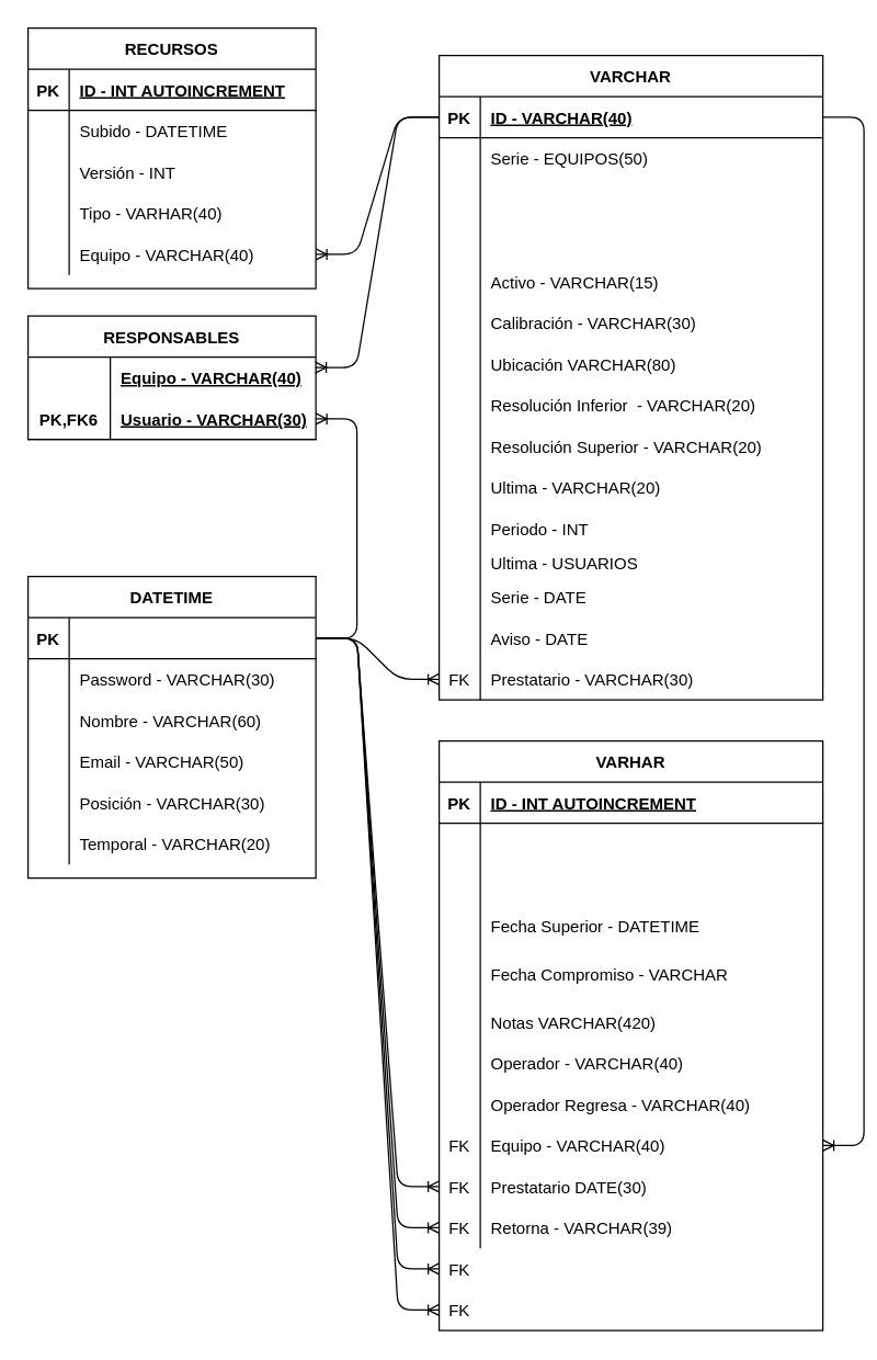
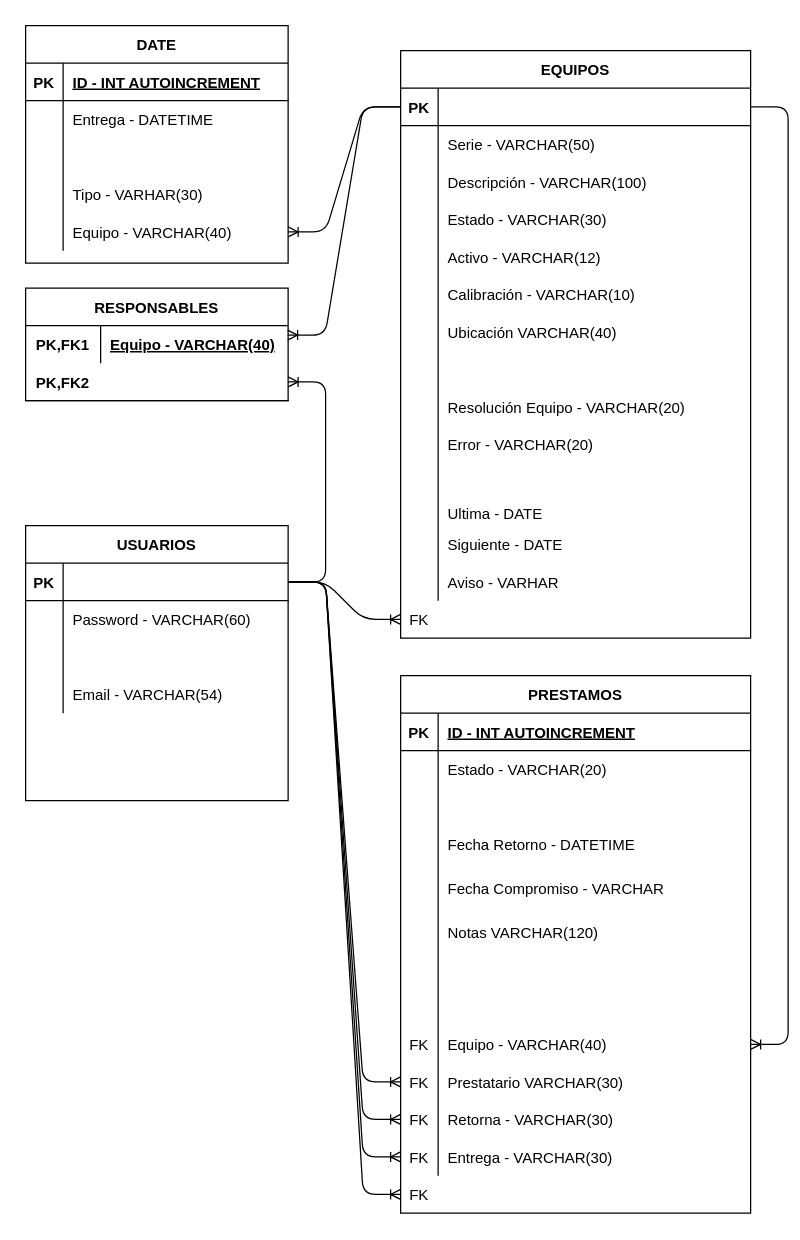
- <mxCell id="67" value="RECURSOS" style="shape=table;startSize=30;container=1;collapsible=1;childLayout=tableLayout;fixedRows=1;rowLines=0;fontStyle=1;align=center;resizeLast=1;" parent="1" vertex="1"><mxGeometry x="20" y="20" width="210" height="190" as="geometry" /></mxCell>
+ <mxCell id="67" value="DATE" style="shape=table;startSize=30;container=1;collapsible=1;childLayout=tableLayout;fixedRows=1;rowLines=0;fontStyle=1;align=center;resizeLast=1;" parent="1" vertex="1"><mxGeometry x="20" y="20" width="210" height="190" as="geometry" /></mxCell>
- <mxCell id="2" value="VARCHAR" style="shape=table;startSize=30;container=1;collapsible=1;childLayout=tableLayout;fixedRows=1;rowLines=0;fontStyle=1;align=center;resizeLast=1;" parent="1" vertex="1"><mxGeometry x="320" y="40" width="280" height="470" as="geometry" /></mxCell>
+ <mxCell id="2" value="EQUIPOS" style="shape=table;startSize=30;container=1;collapsible=1;childLayout=tableLayout;fixedRows=1;rowLines=0;fontStyle=1;align=center;resizeLast=1;" parent="1" vertex="1"><mxGeometry x="320" y="40" width="280" height="470" as="geometry" /></mxCell>
- <mxCell id="5" value="ID - VARCHAR(40)" style="shape=partialRectangle;connectable=0;fillColor=none;top=0;left=0;bottom=0;right=0;align=left;spacingLeft=6;fontStyle=5;overflow=hidden;" parent="3" vertex="1"><mxGeometry x="30" width="250" height="30" as="geometry" /></mxCell>
- <mxCell id="73" value="Subido - DATETIME" style="shape=partialRectangle;connectable=0;fillColor=none;top=0;left=0;bottom=0;right=0;align=left;spacingLeft=6;overflow=hidden;" parent="71" vertex="1"><mxGeometry x="30" width="180" height="30" as="geometry" /></mxCell>
+ <mxCell id="73" value="Entrega - DATETIME" style="shape=partialRectangle;connectable=0;fillColor=none;top=0;left=0;bottom=0;right=0;align=left;spacingLeft=6;overflow=hidden;" parent="71" vertex="1"><mxGeometry x="30" width="180" height="30" as="geometry" /></mxCell>
- <mxCell id="8" value="Serie - EQUIPOS(50)" style="shape=partialRectangle;connectable=0;fillColor=none;top=0;left=0;bottom=0;right=0;align=left;spacingLeft=6;overflow=hidden;" parent="6" vertex="1"><mxGeometry x="30" width="250" height="30" as="geometry" /></mxCell>
+ <mxCell id="8" value="Serie - VARCHAR(50)" style="shape=partialRectangle;connectable=0;fillColor=none;top=0;left=0;bottom=0;right=0;align=left;spacingLeft=6;overflow=hidden;" parent="6" vertex="1"><mxGeometry x="30" width="250" height="30" as="geometry" /></mxCell>
- <mxCell id="76" value="Versión - INT" style="shape=partialRectangle;connectable=0;fillColor=none;top=0;left=0;bottom=0;right=0;align=left;spacingLeft=6;overflow=hidden;" parent="74" vertex="1"><mxGeometry x="30" width="180" height="30" as="geometry" /></mxCell>
+ <mxCell id="11" value="Descripción - VARCHAR(100)" style="shape=partialRectangle;connectable=0;fillColor=none;top=0;left=0;bottom=0;right=0;align=left;spacingLeft=6;overflow=hidden;" parent="9" vertex="1"><mxGeometry x="30" width="250" height="30" as="geometry" /></mxCell>
- <mxCell id="79" value="Tipo - VARHAR(40)" style="shape=partialRectangle;connectable=0;fillColor=none;top=0;left=0;bottom=0;right=0;align=left;spacingLeft=6;overflow=hidden;" parent="77" vertex="1"><mxGeometry x="30" width="180" height="30" as="geometry" /></mxCell>
+ <mxCell id="79" value="Tipo - VARHAR(30)" style="shape=partialRectangle;connectable=0;fillColor=none;top=0;left=0;bottom=0;right=0;align=left;spacingLeft=6;overflow=hidden;" parent="77" vertex="1"><mxGeometry x="30" width="180" height="30" as="geometry" /></mxCell>
+ <mxCell id="14" value="Estado - VARCHAR(30)" style="shape=partialRectangle;connectable=0;fillColor=none;top=0;left=0;bottom=0;right=0;align=left;spacingLeft=6;overflow=hidden;" parent="12" vertex="1"><mxGeometry x="30" width="250" height="30" as="geometry" /></mxCell>
- <mxCell id="17" value="Activo - VARCHAR(15)" style="shape=partialRectangle;connectable=0;fillColor=none;top=0;left=0;bottom=0;right=0;align=left;spacingLeft=6;overflow=hidden;" parent="15" vertex="1"><mxGeometry x="30" width="250" height="30" as="geometry" /></mxCell>
+ <mxCell id="17" value="Activo - VARCHAR(12)" style="shape=partialRectangle;connectable=0;fillColor=none;top=0;left=0;bottom=0;right=0;align=left;spacingLeft=6;overflow=hidden;" parent="15" vertex="1"><mxGeometry x="30" width="250" height="30" as="geometry" /></mxCell>
- <mxCell id="20" value="Calibración - VARCHAR(30)" style="shape=partialRectangle;connectable=0;fillColor=none;top=0;left=0;bottom=0;right=0;align=left;spacingLeft=6;overflow=hidden;" parent="18" vertex="1"><mxGeometry x="30" width="250" height="30" as="geometry" /></mxCell>
+ <mxCell id="20" value="Calibración - VARCHAR(10)" style="shape=partialRectangle;connectable=0;fillColor=none;top=0;left=0;bottom=0;right=0;align=left;spacingLeft=6;overflow=hidden;" parent="18" vertex="1"><mxGeometry x="30" width="250" height="30" as="geometry" /></mxCell>
- <mxCell id="23" value="Ubicación VARCHAR(80)" style="shape=partialRectangle;connectable=0;fillColor=none;top=0;left=0;bottom=0;right=0;align=left;spacingLeft=6;overflow=hidden;" parent="21" vertex="1"><mxGeometry x="30" width="250" height="30" as="geometry" /></mxCell>
+ <mxCell id="23" value="Ubicación VARCHAR(40)" style="shape=partialRectangle;connectable=0;fillColor=none;top=0;left=0;bottom=0;right=0;align=left;spacingLeft=6;overflow=hidden;" parent="21" vertex="1"><mxGeometry x="30" width="250" height="30" as="geometry" /></mxCell>
+ <mxCell id="129" value="PK,FK1" style="shape=partialRectangle;connectable=0;fillColor=none;top=0;left=0;bottom=0;right=0;fontStyle=1;overflow=hidden;" vertex="1" parent="128"><mxGeometry width="60" height="30" as="geometry"><mxRectangle width="60" height="30" as="alternateBounds" /></mxGeometry></mxCell>
- <mxCell id="26" value="Resolución Inferior  - VARCHAR(20)" style="shape=partialRectangle;connectable=0;fillColor=none;top=0;left=0;bottom=0;right=0;align=left;spacingLeft=6;overflow=hidden;" parent="24" vertex="1"><mxGeometry x="30" width="250" height="30" as="geometry" /></mxCell>
- <mxCell id="133" value="Usuario - VARCHAR(30)" style="shape=partialRectangle;connectable=0;fillColor=none;top=0;left=0;bottom=0;right=0;align=left;spacingLeft=6;fontStyle=5;overflow=hidden;" vertex="1" parent="131"><mxGeometry x="60" width="150" height="30" as="geometry"><mxRectangle width="150" height="30" as="alternateBounds" /></mxGeometry></mxCell>
- <mxCell id="132" value="PK,FK6" style="shape=partialRectangle;connectable=0;fillColor=none;top=0;left=0;bottom=0;right=0;fontStyle=1;overflow=hidden;" vertex="1" parent="131"><mxGeometry width="60" height="30" as="geometry"><mxRectangle width="60" height="30" as="alternateBounds" /></mxGeometry></mxCell>
+ <mxCell id="132" value="PK,FK2" style="shape=partialRectangle;connectable=0;fillColor=none;top=0;left=0;bottom=0;right=0;fontStyle=1;overflow=hidden;" vertex="1" parent="131"><mxGeometry width="60" height="30" as="geometry"><mxRectangle width="60" height="30" as="alternateBounds" /></mxGeometry></mxCell>
- <mxCell id="29" value="Resolución Superior - VARCHAR(20)" style="shape=partialRectangle;connectable=0;fillColor=none;top=0;left=0;bottom=0;right=0;align=left;spacingLeft=6;overflow=hidden;" parent="27" vertex="1"><mxGeometry x="30" width="250" height="30" as="geometry" /></mxCell>
+ <mxCell id="29" value="Resolución Equipo - VARCHAR(20)" style="shape=partialRectangle;connectable=0;fillColor=none;top=0;left=0;bottom=0;right=0;align=left;spacingLeft=6;overflow=hidden;" parent="27" vertex="1"><mxGeometry x="30" width="250" height="30" as="geometry" /></mxCell>
- <mxCell id="32" value="Ultima - VARCHAR(20)" style="shape=partialRectangle;connectable=0;fillColor=none;top=0;left=0;bottom=0;right=0;align=left;spacingLeft=6;overflow=hidden;" parent="30" vertex="1"><mxGeometry x="30" width="250" height="30" as="geometry" /></mxCell>
+ <mxCell id="32" value="Error - VARCHAR(20)" style="shape=partialRectangle;connectable=0;fillColor=none;top=0;left=0;bottom=0;right=0;align=left;spacingLeft=6;overflow=hidden;" parent="30" vertex="1"><mxGeometry x="30" width="250" height="30" as="geometry" /></mxCell>
- <mxCell id="35" value="Periodo - INT" style="shape=partialRectangle;connectable=0;fillColor=none;top=0;left=0;bottom=0;right=0;align=left;spacingLeft=6;overflow=hidden;" parent="33" vertex="1"><mxGeometry x="30" width="250" height="30" as="geometry" /></mxCell>
- <mxCell id="38" value="Ultima - USUARIOS" style="shape=partialRectangle;connectable=0;fillColor=none;top=0;left=0;bottom=0;right=0;align=left;spacingLeft=6;overflow=hidden;" parent="36" vertex="1"><mxGeometry x="30" width="250" height="20" as="geometry" /></mxCell>
+ <mxCell id="38" value="Ultima - DATE" style="shape=partialRectangle;connectable=0;fillColor=none;top=0;left=0;bottom=0;right=0;align=left;spacingLeft=6;overflow=hidden;" parent="36" vertex="1"><mxGeometry x="30" width="250" height="20" as="geometry" /></mxCell>
- <mxCell id="48" value="DATETIME" style="shape=table;startSize=30;container=1;collapsible=1;childLayout=tableLayout;fixedRows=1;rowLines=0;fontStyle=1;align=center;resizeLast=1;" parent="1" vertex="1"><mxGeometry x="20" y="420" width="210" height="220" as="geometry" /></mxCell>
+ <mxCell id="48" value="USUARIOS" style="shape=table;startSize=30;container=1;collapsible=1;childLayout=tableLayout;fixedRows=1;rowLines=0;fontStyle=1;align=center;resizeLast=1;" parent="1" vertex="1"><mxGeometry x="20" y="420" width="210" height="220" as="geometry" /></mxCell>
- <mxCell id="41" value="Serie - DATE" style="shape=partialRectangle;connectable=0;fillColor=none;top=0;left=0;bottom=0;right=0;align=left;spacingLeft=6;overflow=hidden;" parent="39" vertex="1"><mxGeometry x="30" width="250" height="30" as="geometry" /></mxCell>
+ <mxCell id="41" value="Siguiente - DATE" style="shape=partialRectangle;connectable=0;fillColor=none;top=0;left=0;bottom=0;right=0;align=left;spacingLeft=6;overflow=hidden;" parent="39" vertex="1"><mxGeometry x="30" width="250" height="30" as="geometry" /></mxCell>
- <mxCell id="44" value="Aviso - DATE" style="shape=partialRectangle;connectable=0;fillColor=none;top=0;left=0;bottom=0;right=0;align=left;spacingLeft=6;overflow=hidden;" parent="42" vertex="1"><mxGeometry x="30" width="250" height="30" as="geometry" /></mxCell>
+ <mxCell id="44" value="Aviso - VARHAR" style="shape=partialRectangle;connectable=0;fillColor=none;top=0;left=0;bottom=0;right=0;align=left;spacingLeft=6;overflow=hidden;" parent="42" vertex="1"><mxGeometry x="30" width="250" height="30" as="geometry" /></mxCell>
- <mxCell id="47" value="Prestatario - VARCHAR(30)" style="shape=partialRectangle;connectable=0;fillColor=none;top=0;left=0;bottom=0;right=0;align=left;spacingLeft=6;overflow=hidden;" parent="45" vertex="1"><mxGeometry x="30" width="250" height="30" as="geometry" /></mxCell>
- <mxCell id="53" value="Password - VARCHAR(30)" style="shape=partialRectangle;connectable=0;fillColor=none;top=0;left=0;bottom=0;right=0;align=left;spacingLeft=6;overflow=hidden;" parent="51" vertex="1"><mxGeometry x="30" width="180" height="30" as="geometry"><mxRectangle width="180" height="30" as="alternateBounds" /></mxGeometry></mxCell>
+ <mxCell id="53" value="Password - VARCHAR(60)" style="shape=partialRectangle;connectable=0;fillColor=none;top=0;left=0;bottom=0;right=0;align=left;spacingLeft=6;overflow=hidden;" parent="51" vertex="1"><mxGeometry x="30" width="180" height="30" as="geometry"><mxRectangle width="180" height="30" as="alternateBounds" /></mxGeometry></mxCell>
- <mxCell id="56" value="Nombre - VARCHAR(60)" style="shape=partialRectangle;connectable=0;fillColor=none;top=0;left=0;bottom=0;right=0;align=left;spacingLeft=6;overflow=hidden;" parent="54" vertex="1"><mxGeometry x="30" width="180" height="30" as="geometry"><mxRectangle width="180" height="30" as="alternateBounds" /></mxGeometry></mxCell>
- <mxCell id="59" value="Email - VARCHAR(50)" style="shape=partialRectangle;connectable=0;fillColor=none;top=0;left=0;bottom=0;right=0;align=left;spacingLeft=6;overflow=hidden;" parent="57" vertex="1"><mxGeometry x="30" width="180" height="30" as="geometry"><mxRectangle width="180" height="30" as="alternateBounds" /></mxGeometry></mxCell>
+ <mxCell id="59" value="Email - VARCHAR(54)" style="shape=partialRectangle;connectable=0;fillColor=none;top=0;left=0;bottom=0;right=0;align=left;spacingLeft=6;overflow=hidden;" parent="57" vertex="1"><mxGeometry x="30" width="180" height="30" as="geometry"><mxRectangle width="180" height="30" as="alternateBounds" /></mxGeometry></mxCell>
- <mxCell id="84" value="VARHAR" style="shape=table;startSize=30;container=1;collapsible=1;childLayout=tableLayout;fixedRows=1;rowLines=0;fontStyle=1;align=center;resizeLast=1;" parent="1" vertex="1"><mxGeometry x="320" y="540" width="280" height="430" as="geometry" /></mxCell>
+ <mxCell id="84" value="PRESTAMOS" style="shape=table;startSize=30;container=1;collapsible=1;childLayout=tableLayout;fixedRows=1;rowLines=0;fontStyle=1;align=center;resizeLast=1;" parent="1" vertex="1"><mxGeometry x="320" y="540" width="280" height="430" as="geometry" /></mxCell>
- <mxCell id="62" value="Posición - VARCHAR(30)" style="shape=partialRectangle;connectable=0;fillColor=none;top=0;left=0;bottom=0;right=0;align=left;spacingLeft=6;overflow=hidden;" parent="60" vertex="1"><mxGeometry x="30" width="180" height="30" as="geometry"><mxRectangle width="180" height="30" as="alternateBounds" /></mxGeometry></mxCell>
- <mxCell id="65" value="Temporal - VARCHAR(20)" style="shape=partialRectangle;connectable=0;fillColor=none;top=0;left=0;bottom=0;right=0;align=left;spacingLeft=6;overflow=hidden;" parent="63" vertex="1"><mxGeometry x="30" width="180" height="30" as="geometry"><mxRectangle width="180" height="30" as="alternateBounds" /></mxGeometry></mxCell>
+ <mxCell id="90" value="Estado - VARCHAR(20)" style="shape=partialRectangle;connectable=0;fillColor=none;top=0;left=0;bottom=0;right=0;align=left;spacingLeft=6;overflow=hidden;" parent="88" vertex="1"><mxGeometry x="30" width="250" height="30" as="geometry"><mxRectangle width="250" height="30" as="alternateBounds" /></mxGeometry></mxCell>
- <mxCell id="95" value="Fecha Superior - DATETIME" style="shape=partialRectangle;connectable=0;fillColor=none;top=0;left=0;bottom=0;right=0;align=left;spacingLeft=6;overflow=hidden;" parent="93" vertex="1"><mxGeometry x="30" width="250" height="30" as="geometry"><mxRectangle width="250" height="30" as="alternateBounds" /></mxGeometry></mxCell>
+ <mxCell id="95" value="Fecha Retorno - DATETIME" style="shape=partialRectangle;connectable=0;fillColor=none;top=0;left=0;bottom=0;right=0;align=left;spacingLeft=6;overflow=hidden;" parent="93" vertex="1"><mxGeometry x="30" width="250" height="30" as="geometry"><mxRectangle width="250" height="30" as="alternateBounds" /></mxGeometry></mxCell>
- <mxCell id="101" value="Notas VARCHAR(420)" style="shape=partialRectangle;connectable=0;fillColor=none;top=0;left=0;bottom=0;right=0;align=left;spacingLeft=6;overflow=hidden;" parent="99" vertex="1"><mxGeometry x="30" width="250" height="30" as="geometry"><mxRectangle width="250" height="30" as="alternateBounds" /></mxGeometry></mxCell>
+ <mxCell id="101" value="Notas VARCHAR(120)" style="shape=partialRectangle;connectable=0;fillColor=none;top=0;left=0;bottom=0;right=0;align=left;spacingLeft=6;overflow=hidden;" parent="99" vertex="1"><mxGeometry x="30" width="250" height="30" as="geometry"><mxRectangle width="250" height="30" as="alternateBounds" /></mxGeometry></mxCell>
- <mxCell id="104" value="Operador - VARCHAR(40)" style="shape=partialRectangle;connectable=0;fillColor=none;top=0;left=0;bottom=0;right=0;align=left;spacingLeft=6;overflow=hidden;" parent="102" vertex="1"><mxGeometry x="30" width="250" height="30" as="geometry"><mxRectangle width="250" height="30" as="alternateBounds" /></mxGeometry></mxCell>
- <mxCell id="107" value="Operador Regresa - VARCHAR(40)" style="shape=partialRectangle;connectable=0;fillColor=none;top=0;left=0;bottom=0;right=0;align=left;spacingLeft=6;overflow=hidden;" vertex="1" parent="105"><mxGeometry x="30" width="250" height="30" as="geometry"><mxRectangle width="250" height="30" as="alternateBounds" /></mxGeometry></mxCell>
- <mxCell id="113" value="Prestatario DATE(30)" style="shape=partialRectangle;connectable=0;fillColor=none;top=0;left=0;bottom=0;right=0;align=left;spacingLeft=6;overflow=hidden;" parent="111" vertex="1"><mxGeometry x="30" width="250" height="30" as="geometry"><mxRectangle width="250" height="30" as="alternateBounds" /></mxGeometry></mxCell>
+ <mxCell id="113" value="Prestatario VARCHAR(30)" style="shape=partialRectangle;connectable=0;fillColor=none;top=0;left=0;bottom=0;right=0;align=left;spacingLeft=6;overflow=hidden;" parent="111" vertex="1"><mxGeometry x="30" width="250" height="30" as="geometry"><mxRectangle width="250" height="30" as="alternateBounds" /></mxGeometry></mxCell>
- <mxCell id="116" value="Retorna - VARCHAR(39)" style="shape=partialRectangle;connectable=0;fillColor=none;top=0;left=0;bottom=0;right=0;align=left;spacingLeft=6;overflow=hidden;" parent="114" vertex="1"><mxGeometry x="30" width="250" height="30" as="geometry"><mxRectangle width="250" height="30" as="alternateBounds" /></mxGeometry></mxCell>
+ <mxCell id="116" value="Retorna - VARCHAR(30)" style="shape=partialRectangle;connectable=0;fillColor=none;top=0;left=0;bottom=0;right=0;align=left;spacingLeft=6;overflow=hidden;" parent="114" vertex="1"><mxGeometry x="30" width="250" height="30" as="geometry"><mxRectangle width="250" height="30" as="alternateBounds" /></mxGeometry></mxCell>
+ <mxCell id="119" value="Entrega - VARCHAR(30)" style="shape=partialRectangle;connectable=0;fillColor=none;top=0;left=0;bottom=0;right=0;align=left;spacingLeft=6;fontStyle=0;overflow=hidden;" parent="117" vertex="1"><mxGeometry x="30" width="250" height="30" as="geometry"><mxRectangle width="250" height="30" as="alternateBounds" /></mxGeometry></mxCell>
